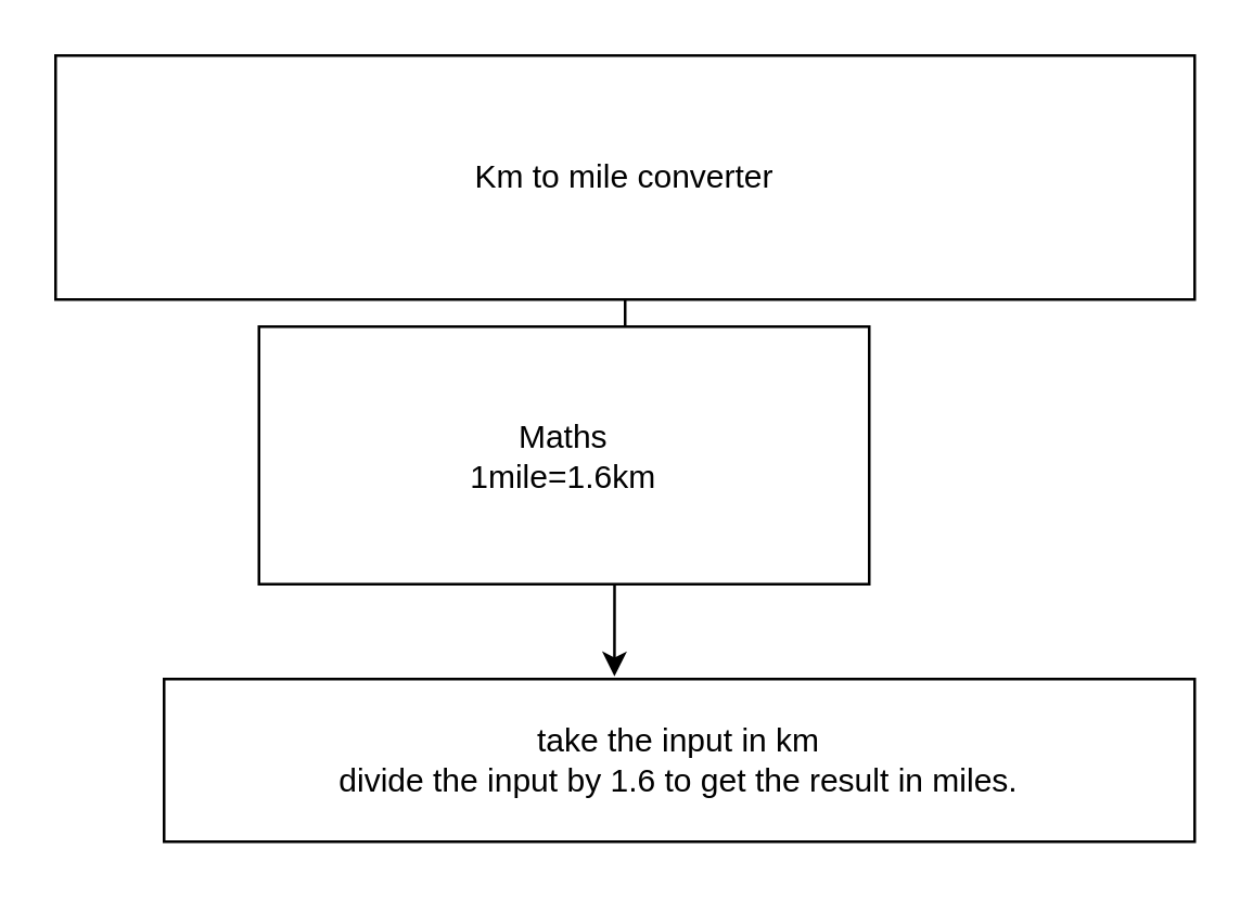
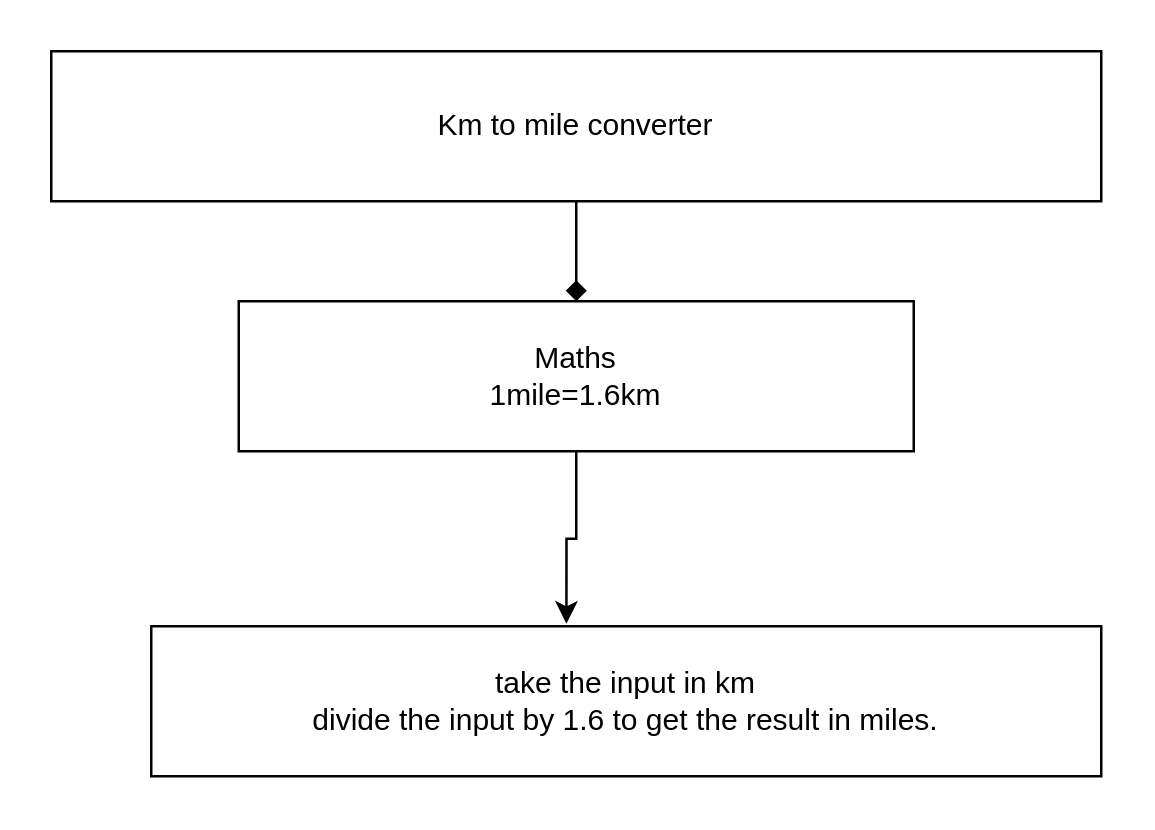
- <mxCell id="3" value="Km to mile converter" style="rounded=0;whiteSpace=wrap;html=1;" vertex="1" parent="1"><mxGeometry x="20" y="20" width="420" height="90" as="geometry" /></mxCell>
+ <mxCell id="3" value="Km to mile converter" style="rounded=0;whiteSpace=wrap;html=1;" vertex="1" parent="1"><mxGeometry x="20" y="20" width="420" height="60" as="geometry" /></mxCell>
- <mxCell id="5" value="Maths&lt;br&gt;1mile=1.6km" style="rounded=0;whiteSpace=wrap;html=1;" vertex="1" parent="1"><mxGeometry x="95" y="120" width="225" height="95" as="geometry" /></mxCell>
+ <mxCell id="5" value="Maths&lt;br&gt;1mile=1.6km" style="rounded=0;whiteSpace=wrap;html=1;" vertex="1" parent="1"><mxGeometry x="95" y="120" width="270" height="60" as="geometry" /></mxCell>
